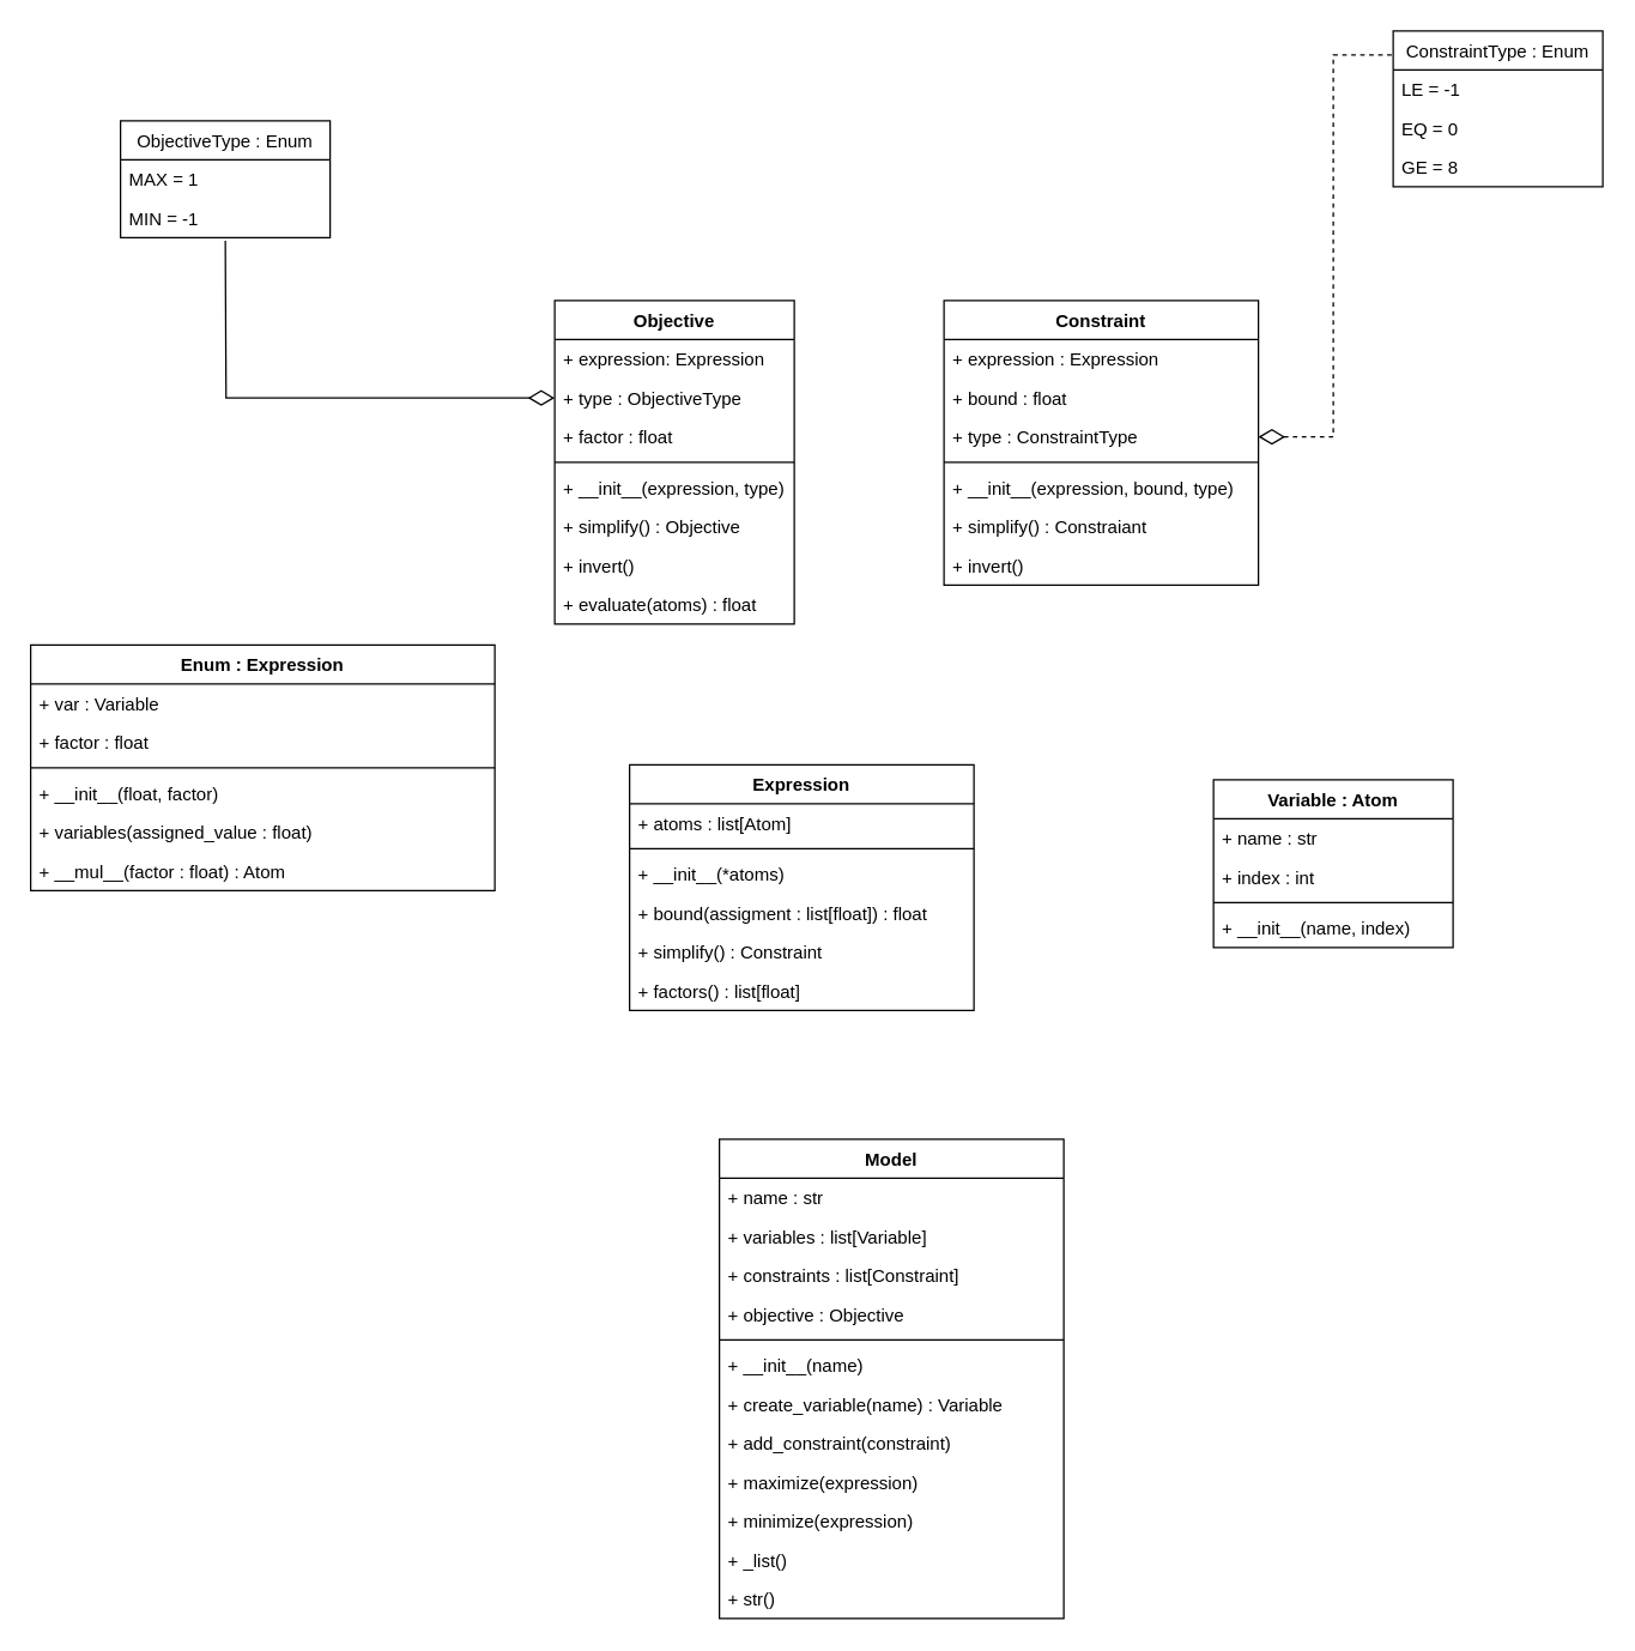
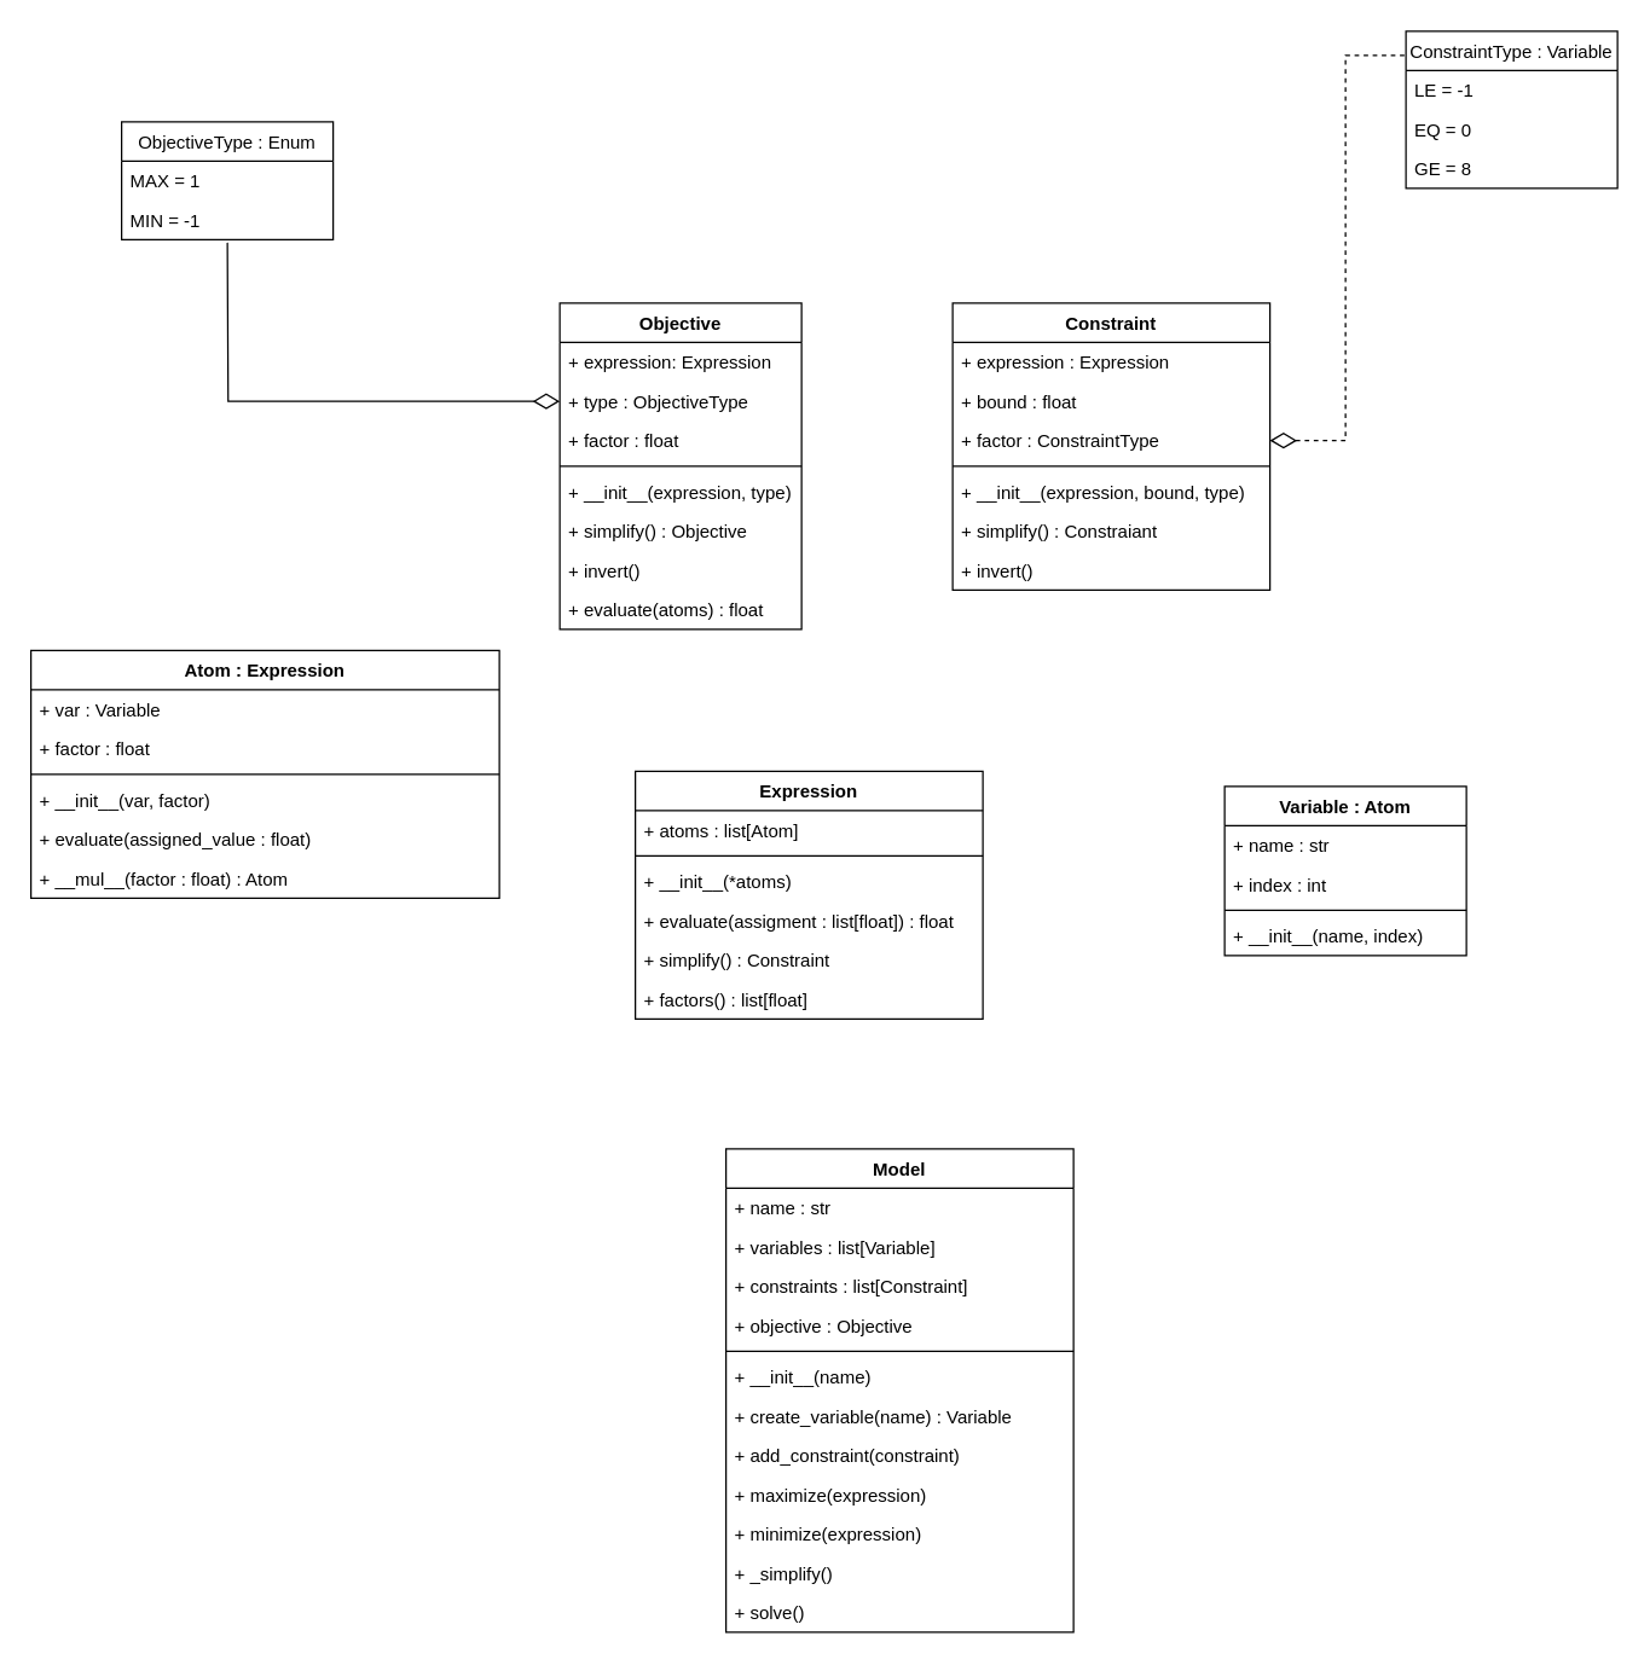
- <mxCell id="34" value="ConstraintType : Enum" style="swimlane;fontStyle=0;childLayout=stackLayout;horizontal=1;startSize=26;fillColor=none;horizontalStack=0;resizeParent=1;resizeParentMax=0;resizeLast=0;collapsible=1;marginBottom=0;" vertex="1" parent="1"><mxGeometry x="930" y="20" width="140" height="104" as="geometry" /></mxCell>
+ <mxCell id="34" value="ConstraintType : Variable" style="swimlane;fontStyle=0;childLayout=stackLayout;horizontal=1;startSize=26;fillColor=none;horizontalStack=0;resizeParent=1;resizeParentMax=0;resizeLast=0;collapsible=1;marginBottom=0;" vertex="1" parent="1"><mxGeometry x="930" y="20" width="140" height="104" as="geometry" /></mxCell>
- <mxCell id="42" value="+ type : ConstraintType" style="text;strokeColor=none;fillColor=none;align=left;verticalAlign=top;spacingLeft=4;spacingRight=4;overflow=hidden;rotatable=0;points=[[0,0.5],[1,0.5]];portConstraint=eastwest;" vertex="1" parent="39"><mxGeometry y="78" width="210" height="26" as="geometry" /></mxCell>
+ <mxCell id="42" value="+ factor : ConstraintType" style="text;strokeColor=none;fillColor=none;align=left;verticalAlign=top;spacingLeft=4;spacingRight=4;overflow=hidden;rotatable=0;points=[[0,0.5],[1,0.5]];portConstraint=eastwest;" vertex="1" parent="39"><mxGeometry y="78" width="210" height="26" as="geometry" /></mxCell>
- <mxCell id="20" value="Enum : Expression" style="swimlane;fontStyle=1;align=center;verticalAlign=top;childLayout=stackLayout;horizontal=1;startSize=26;horizontalStack=0;resizeParent=1;resizeParentMax=0;resizeLast=0;collapsible=1;marginBottom=0;" vertex="1" parent="1"><mxGeometry x="20" y="430" width="310" height="164" as="geometry" /></mxCell>
+ <mxCell id="20" value="Atom : Expression" style="swimlane;fontStyle=1;align=center;verticalAlign=top;childLayout=stackLayout;horizontal=1;startSize=26;horizontalStack=0;resizeParent=1;resizeParentMax=0;resizeLast=0;collapsible=1;marginBottom=0;" vertex="1" parent="1"><mxGeometry x="20" y="430" width="310" height="164" as="geometry" /></mxCell>
- <mxCell id="24" value="+ __init__(float, factor)" style="text;strokeColor=none;fillColor=none;align=left;verticalAlign=top;spacingLeft=4;spacingRight=4;overflow=hidden;rotatable=0;points=[[0,0.5],[1,0.5]];portConstraint=eastwest;" vertex="1" parent="20"><mxGeometry y="86" width="310" height="26" as="geometry" /></mxCell>
+ <mxCell id="24" value="+ __init__(var, factor)" style="text;strokeColor=none;fillColor=none;align=left;verticalAlign=top;spacingLeft=4;spacingRight=4;overflow=hidden;rotatable=0;points=[[0,0.5],[1,0.5]];portConstraint=eastwest;" vertex="1" parent="20"><mxGeometry y="86" width="310" height="26" as="geometry" /></mxCell>
- <mxCell id="25" value="+ variables(assigned_value : float)" style="text;strokeColor=none;fillColor=none;align=left;verticalAlign=top;spacingLeft=4;spacingRight=4;overflow=hidden;rotatable=0;points=[[0,0.5],[1,0.5]];portConstraint=eastwest;" vertex="1" parent="20"><mxGeometry y="112" width="310" height="26" as="geometry" /></mxCell>
+ <mxCell id="25" value="+ evaluate(assigned_value : float)" style="text;strokeColor=none;fillColor=none;align=left;verticalAlign=top;spacingLeft=4;spacingRight=4;overflow=hidden;rotatable=0;points=[[0,0.5],[1,0.5]];portConstraint=eastwest;" vertex="1" parent="20"><mxGeometry y="112" width="310" height="26" as="geometry" /></mxCell>
- <mxCell id="31" value="+ bound(assigment : list[float]) : float" style="text;strokeColor=none;fillColor=none;align=left;verticalAlign=top;spacingLeft=4;spacingRight=4;overflow=hidden;rotatable=0;points=[[0,0.5],[1,0.5]];portConstraint=eastwest;" vertex="1" parent="27"><mxGeometry y="86" width="230" height="26" as="geometry" /></mxCell>
+ <mxCell id="31" value="+ evaluate(assigment : list[float]) : float" style="text;strokeColor=none;fillColor=none;align=left;verticalAlign=top;spacingLeft=4;spacingRight=4;overflow=hidden;rotatable=0;points=[[0,0.5],[1,0.5]];portConstraint=eastwest;" vertex="1" parent="27"><mxGeometry y="86" width="230" height="26" as="geometry" /></mxCell>
- <mxCell id="58" value="+ _list()" style="text;strokeColor=none;fillColor=none;align=left;verticalAlign=top;spacingLeft=4;spacingRight=4;overflow=hidden;rotatable=0;points=[[0,0.5],[1,0.5]];portConstraint=eastwest;" vertex="1" parent="47"><mxGeometry y="268" width="230" height="26" as="geometry" /></mxCell>
+ <mxCell id="58" value="+ _simplify()" style="text;strokeColor=none;fillColor=none;align=left;verticalAlign=top;spacingLeft=4;spacingRight=4;overflow=hidden;rotatable=0;points=[[0,0.5],[1,0.5]];portConstraint=eastwest;" vertex="1" parent="47"><mxGeometry y="268" width="230" height="26" as="geometry" /></mxCell>
- <mxCell id="59" value="+ str()" style="text;strokeColor=none;fillColor=none;align=left;verticalAlign=top;spacingLeft=4;spacingRight=4;overflow=hidden;rotatable=0;points=[[0,0.5],[1,0.5]];portConstraint=eastwest;" vertex="1" parent="47"><mxGeometry y="294" width="230" height="26" as="geometry" /></mxCell>
+ <mxCell id="59" value="+ solve()" style="text;strokeColor=none;fillColor=none;align=left;verticalAlign=top;spacingLeft=4;spacingRight=4;overflow=hidden;rotatable=0;points=[[0,0.5],[1,0.5]];portConstraint=eastwest;" vertex="1" parent="47"><mxGeometry y="294" width="230" height="26" as="geometry" /></mxCell>
